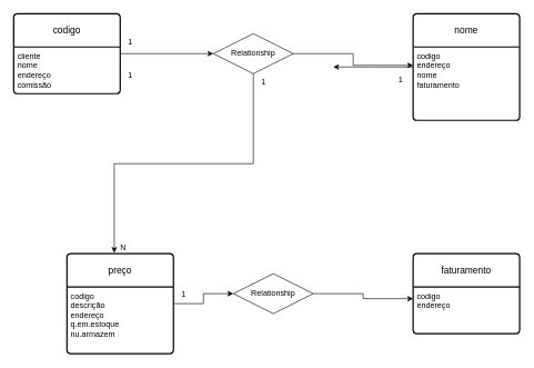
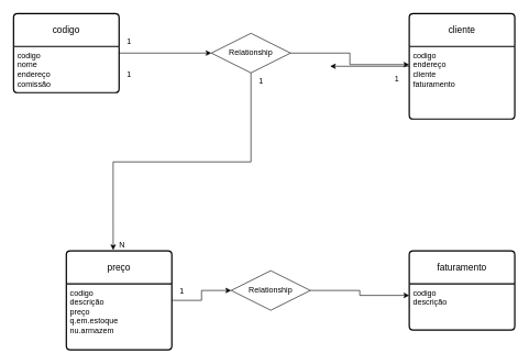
- <mxCell id="11" value="nome" style="swimlane;childLayout=stackLayout;horizontal=1;startSize=50;horizontalStack=0;rounded=1;fontSize=14;fontStyle=0;strokeWidth=2;resizeParent=0;resizeLast=1;shadow=0;dashed=0;align=center;arcSize=4;whiteSpace=wrap;html=1;" vertex="1" parent="1"><mxGeometry x="620" y="20" width="160" height="160" as="geometry" /></mxCell>
+ <mxCell id="11" value="cliente" style="swimlane;childLayout=stackLayout;horizontal=1;startSize=50;horizontalStack=0;rounded=1;fontSize=14;fontStyle=0;strokeWidth=2;resizeParent=0;resizeLast=1;shadow=0;dashed=0;align=center;arcSize=4;whiteSpace=wrap;html=1;" vertex="1" parent="1"><mxGeometry x="620" y="20" width="160" height="160" as="geometry" /></mxCell>
- <mxCell id="4" value="&lt;div&gt;cliente&lt;/div&gt;&lt;div&gt;nome&lt;/div&gt;&lt;div&gt;endereço&lt;/div&gt;&lt;div&gt;comissão&lt;br&gt;&lt;/div&gt;" style="align=left;strokeColor=none;fillColor=none;spacingLeft=4;fontSize=12;verticalAlign=top;resizable=0;rotatable=0;part=1;html=1;" vertex="1" parent="3"><mxGeometry y="50" width="160" height="70" as="geometry" /></mxCell>
+ <mxCell id="4" value="&lt;div&gt;codigo&lt;/div&gt;&lt;div&gt;nome&lt;/div&gt;&lt;div&gt;endereço&lt;/div&gt;&lt;div&gt;comissão&lt;br&gt;&lt;/div&gt;" style="align=left;strokeColor=none;fillColor=none;spacingLeft=4;fontSize=12;verticalAlign=top;resizable=0;rotatable=0;part=1;html=1;" vertex="1" parent="3"><mxGeometry y="50" width="160" height="70" as="geometry" /></mxCell>
- <mxCell id="12" value="&lt;div&gt;codigo&lt;/div&gt;&lt;div&gt;endereço&lt;/div&gt;&lt;div&gt;nome&lt;/div&gt;&lt;div&gt;faturamento&lt;/div&gt;&lt;div&gt;&lt;br&gt;&lt;/div&gt;" style="align=left;strokeColor=none;fillColor=none;spacingLeft=4;fontSize=12;verticalAlign=top;resizable=0;rotatable=0;part=1;html=1;" vertex="1" parent="11"><mxGeometry y="50" width="160" height="110" as="geometry" /></mxCell>
+ <mxCell id="12" value="&lt;div&gt;codigo&lt;/div&gt;&lt;div&gt;endereço&lt;/div&gt;&lt;div&gt;cliente&lt;/div&gt;&lt;div&gt;faturamento&lt;/div&gt;&lt;div&gt;&lt;br&gt;&lt;/div&gt;" style="align=left;strokeColor=none;fillColor=none;spacingLeft=4;fontSize=12;verticalAlign=top;resizable=0;rotatable=0;part=1;html=1;" vertex="1" parent="11"><mxGeometry y="50" width="160" height="110" as="geometry" /></mxCell>
- <mxCell id="6" value="&lt;div&gt;codigo&lt;/div&gt;&lt;div&gt;endereço&lt;br&gt;&lt;/div&gt;" style="align=left;strokeColor=none;fillColor=none;spacingLeft=4;fontSize=12;verticalAlign=top;resizable=0;rotatable=0;part=1;html=1;" vertex="1" parent="5"><mxGeometry y="50" width="160" height="70" as="geometry" /></mxCell>
+ <mxCell id="6" value="&lt;div&gt;codigo&lt;/div&gt;&lt;div&gt;descrição&lt;br&gt;&lt;/div&gt;" style="align=left;strokeColor=none;fillColor=none;spacingLeft=4;fontSize=12;verticalAlign=top;resizable=0;rotatable=0;part=1;html=1;" vertex="1" parent="5"><mxGeometry y="50" width="160" height="70" as="geometry" /></mxCell>
- <mxCell id="9" value="&lt;div&gt;codigo&lt;/div&gt;&lt;div&gt;descrição&lt;/div&gt;&lt;div&gt;endereço&lt;/div&gt;&lt;div&gt;q.em.estoque&lt;/div&gt;&lt;div&gt;nu.armazem&lt;br&gt;&lt;/div&gt;" style="align=left;strokeColor=none;fillColor=none;spacingLeft=4;fontSize=12;verticalAlign=top;resizable=0;rotatable=0;part=1;html=1;" vertex="1" parent="8"><mxGeometry y="50" width="160" height="100" as="geometry" /></mxCell>
+ <mxCell id="9" value="&lt;div&gt;codigo&lt;/div&gt;&lt;div&gt;descrição&lt;/div&gt;&lt;div&gt;preço&lt;/div&gt;&lt;div&gt;q.em.estoque&lt;/div&gt;&lt;div&gt;nu.armazem&lt;br&gt;&lt;/div&gt;" style="align=left;strokeColor=none;fillColor=none;spacingLeft=4;fontSize=12;verticalAlign=top;resizable=0;rotatable=0;part=1;html=1;" vertex="1" parent="8"><mxGeometry y="50" width="160" height="100" as="geometry" /></mxCell>
